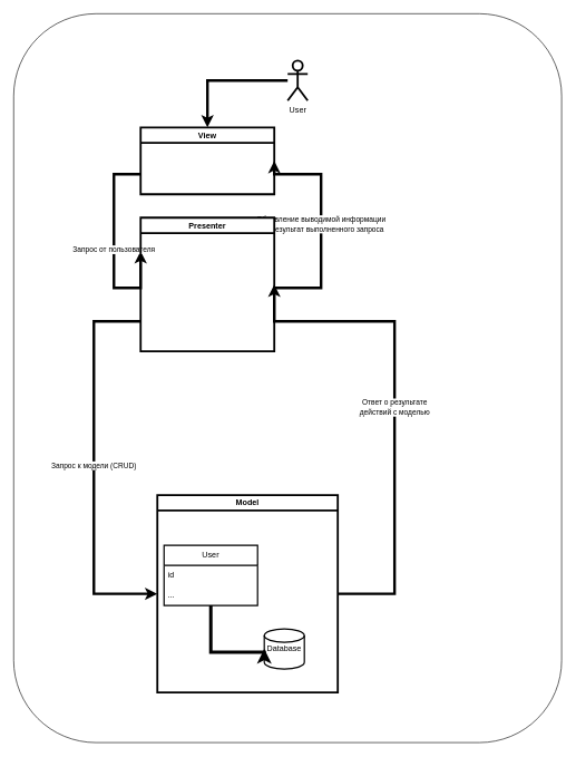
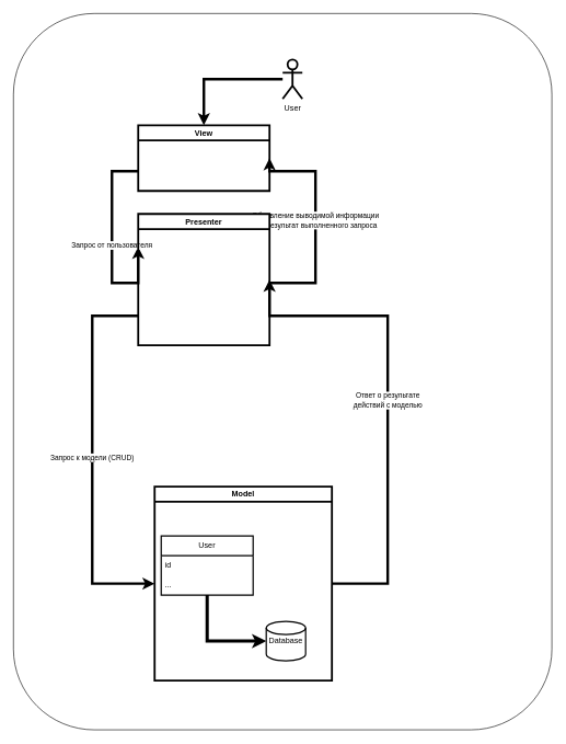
- <mxCell id="9" value="Database" style="strokeWidth=2;html=1;shape=mxgraph.flowchart.database;whiteSpace=wrap;" vertex="1" parent="8"><mxGeometry x="160" y="200" width="60" height="60" as="geometry" /></mxCell>
+ <mxCell id="9" value="Database" style="strokeWidth=2;html=1;shape=mxgraph.flowchart.database;whiteSpace=wrap;" vertex="1" parent="8"><mxGeometry x="170" y="205" width="60" height="60" as="geometry" /></mxCell>
